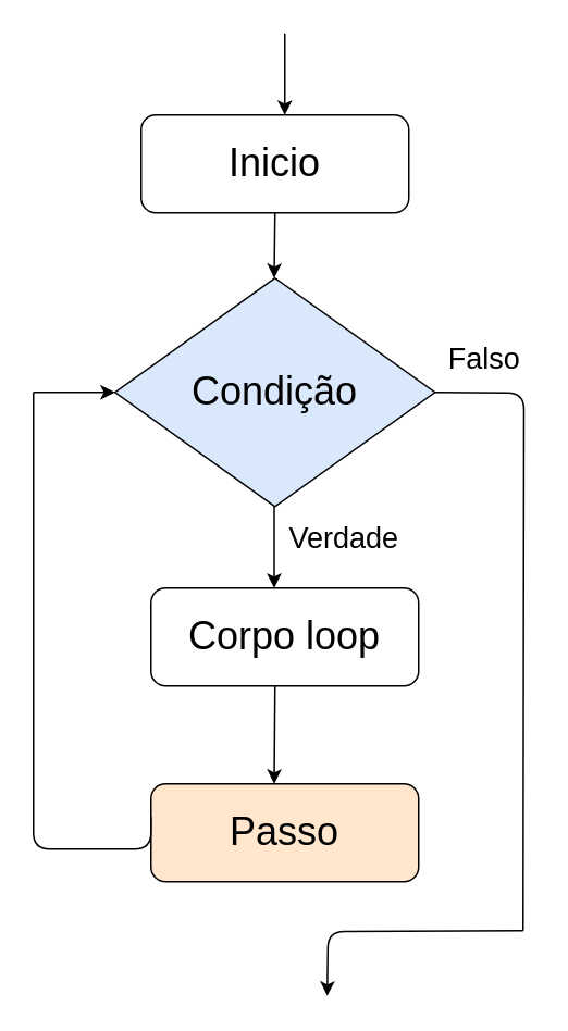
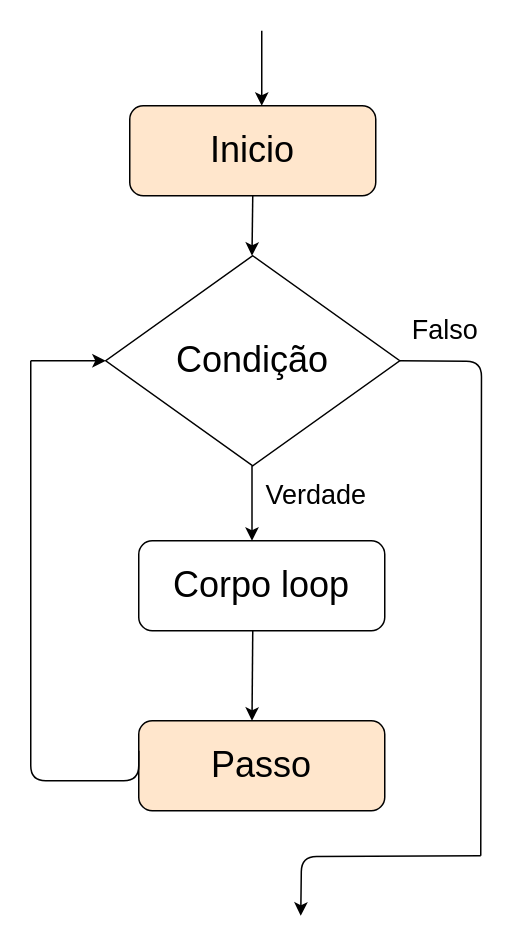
- <mxCell id="3" value="&lt;font style=&quot;font-size: 24px&quot;&gt;Inicio&lt;/font&gt;" style="rounded=1;whiteSpace=wrap;html=1;" vertex="1" parent="1"><mxGeometry x="86" y="70" width="164" height="60" as="geometry" /></mxCell>
+ <mxCell id="3" value="&lt;font style=&quot;font-size: 24px&quot;&gt;Inicio&lt;/font&gt;" style="rounded=1;whiteSpace=wrap;html=1;fillColor=#ffe6cc;" vertex="1" parent="1"><mxGeometry x="86" y="70" width="164" height="60" as="geometry" /></mxCell>
- <mxCell id="6" value="&lt;font style=&quot;font-size: 24px&quot;&gt;Condição&lt;/font&gt;" style="rhombus;whiteSpace=wrap;html=1;fillColor=#dae8fc;" vertex="1" parent="1"><mxGeometry x="70" y="170" width="196" height="140" as="geometry" /></mxCell>
+ <mxCell id="6" value="&lt;font style=&quot;font-size: 24px&quot;&gt;Condição&lt;/font&gt;" style="rhombus;whiteSpace=wrap;html=1;" vertex="1" parent="1"><mxGeometry x="70" y="170" width="196" height="140" as="geometry" /></mxCell>
